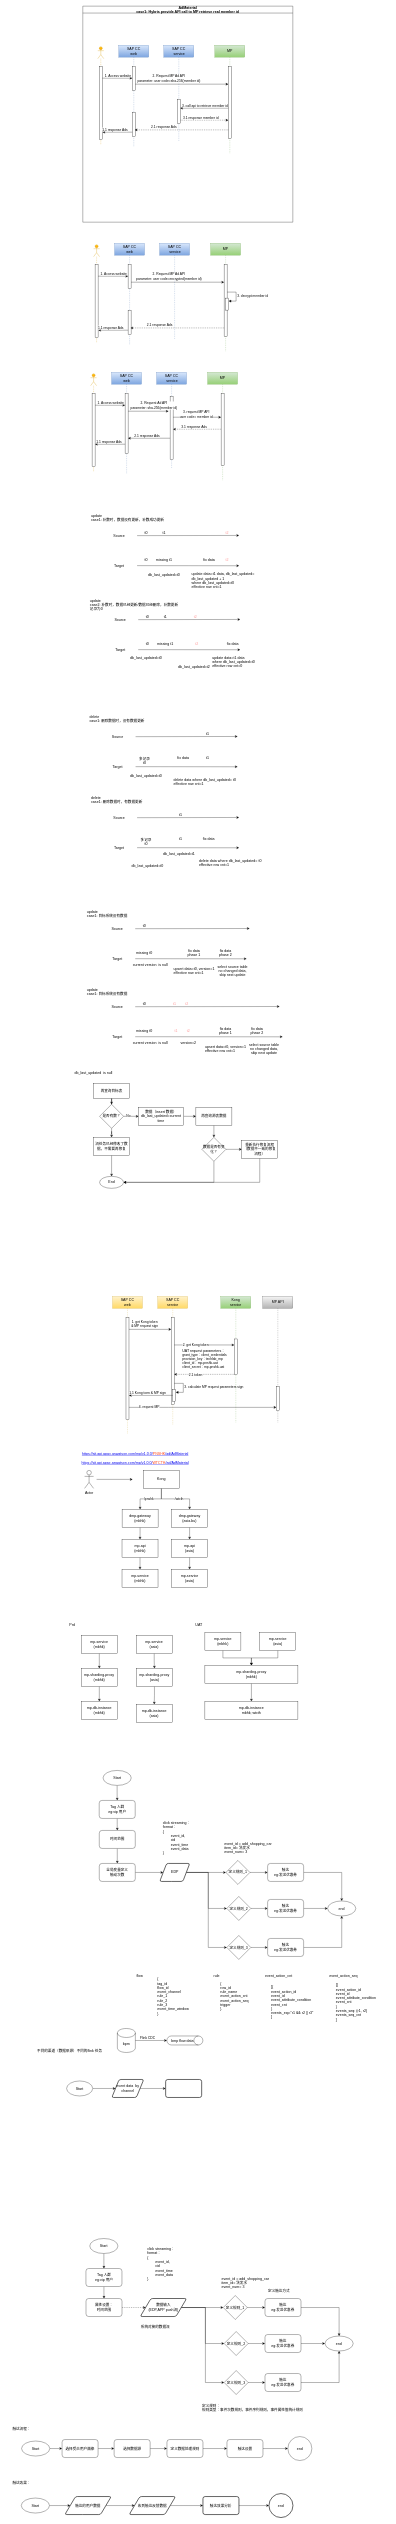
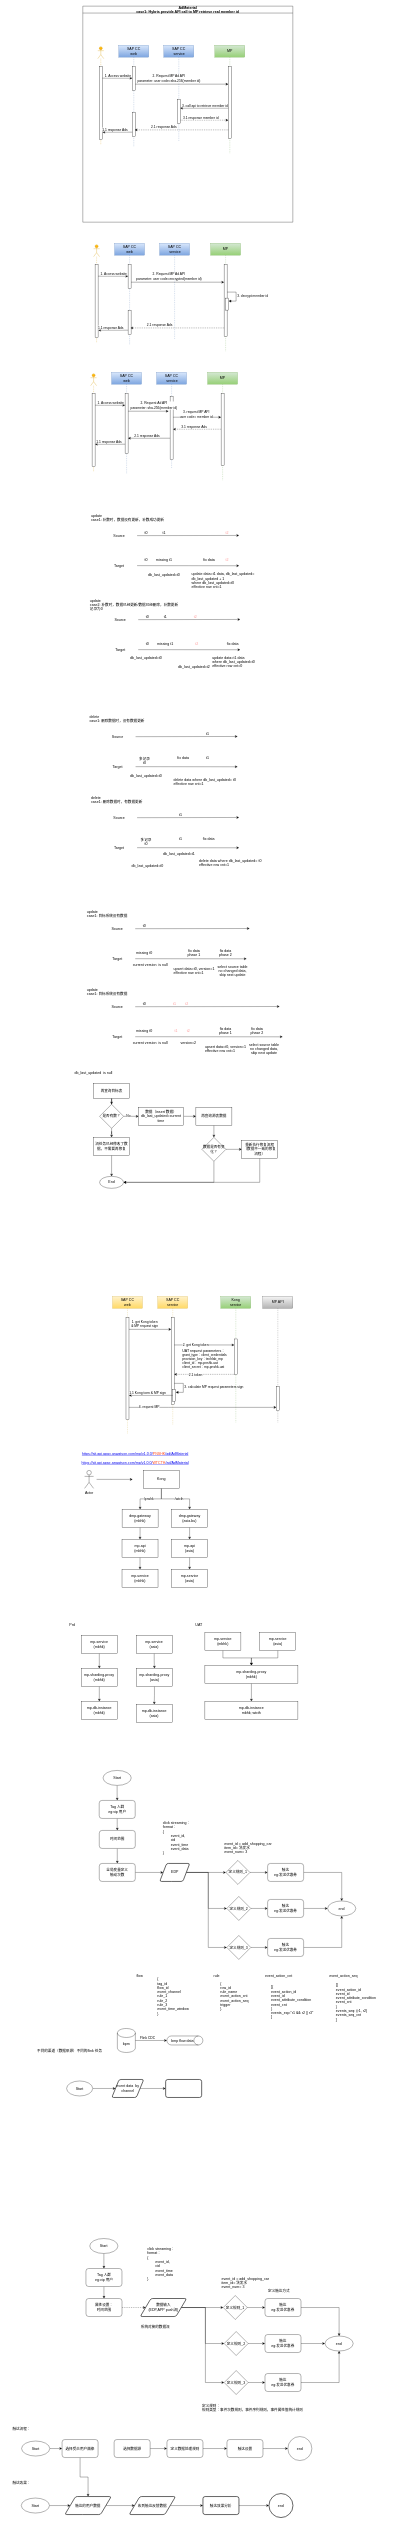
- <mxCell id="301" value="" style="edgeStyle=orthogonalEdgeStyle;rounded=0;orthogonalLoop=1;jettySize=auto;html=1;" edge="1" parent="1" source="302" target="298"><mxGeometry relative="1" as="geometry" /></mxCell>
+ <mxCell id="301" value="" style="edgeStyle=orthogonalEdgeStyle;rounded=0;orthogonalLoop=1;jettySize=auto;html=1;" edge="1" parent="1" source="302" target="311"><mxGeometry relative="1" as="geometry" /></mxCell>
